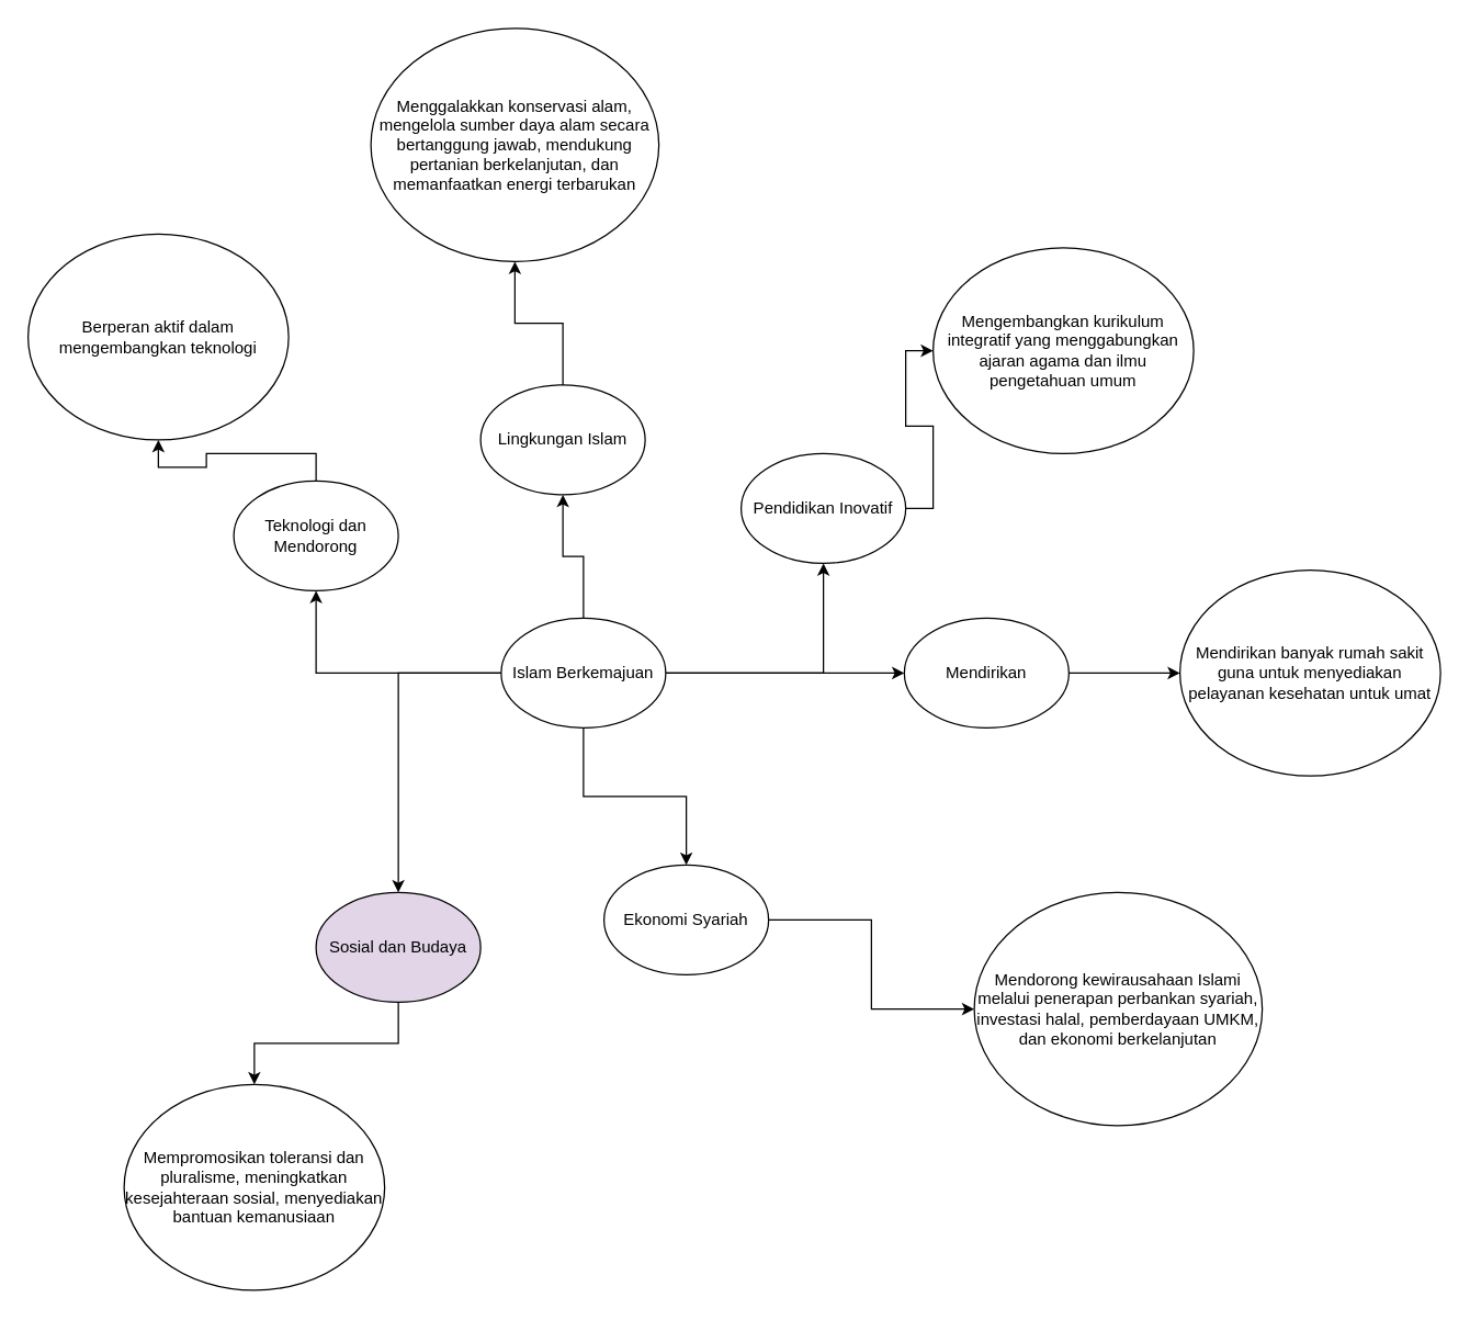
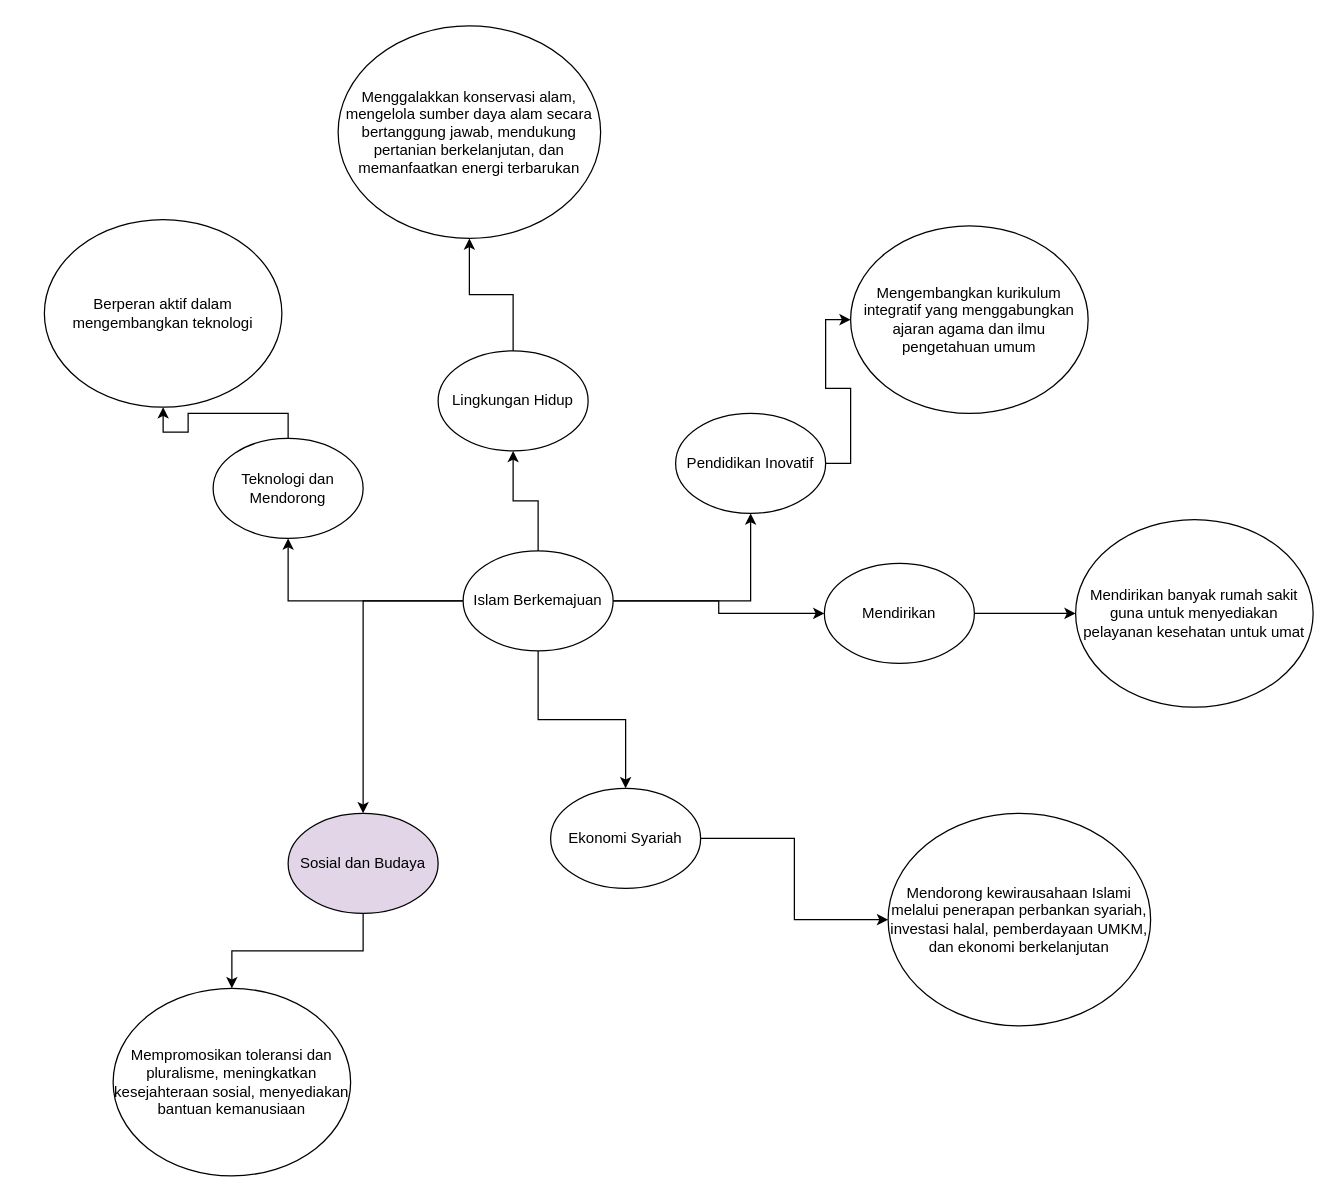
- <mxCell id="25" value="Berperan aktif dalam mengembangkan teknologi" style="ellipse;whiteSpace=wrap;html=1;" vertex="1" parent="1"><mxGeometry x="20" y="170" width="190" height="150" as="geometry" /></mxCell>
+ <mxCell id="25" value="Berperan aktif dalam mengembangkan teknologi" style="ellipse;whiteSpace=wrap;html=1;" vertex="1" parent="1"><mxGeometry x="35" y="175" width="190" height="150" as="geometry" /></mxCell>
- <mxCell id="18" value="Lingkungan Islam" style="ellipse;whiteSpace=wrap;html=1;" vertex="1" parent="1"><mxGeometry x="350" y="280" width="120" height="80" as="geometry" /></mxCell>
+ <mxCell id="18" value="Lingkungan Hidup" style="ellipse;whiteSpace=wrap;html=1;" vertex="1" parent="1"><mxGeometry x="350" y="280" width="120" height="80" as="geometry" /></mxCell>
- <mxCell id="8" value="Islam Berkemajuan" style="ellipse;whiteSpace=wrap;html=1;" vertex="1" parent="1"><mxGeometry x="365" y="450" width="120" height="80" as="geometry" /></mxCell>
+ <mxCell id="8" value="Islam Berkemajuan" style="ellipse;whiteSpace=wrap;html=1;" vertex="1" parent="1"><mxGeometry x="370" y="440" width="120" height="80" as="geometry" /></mxCell>
